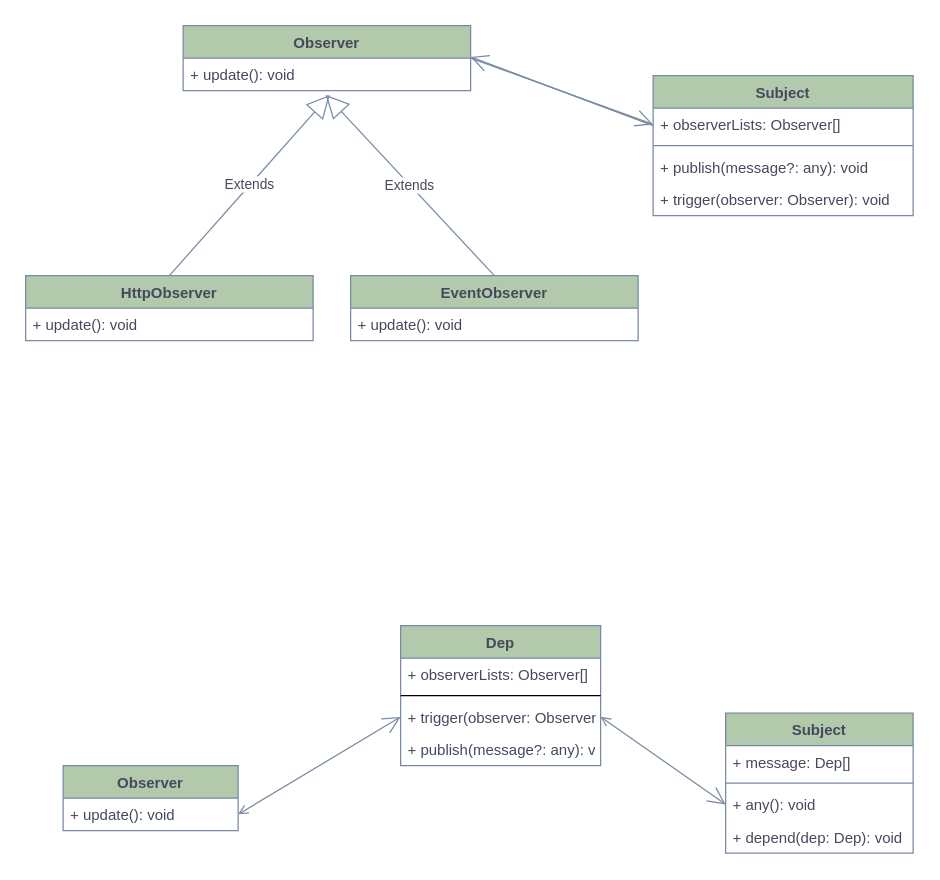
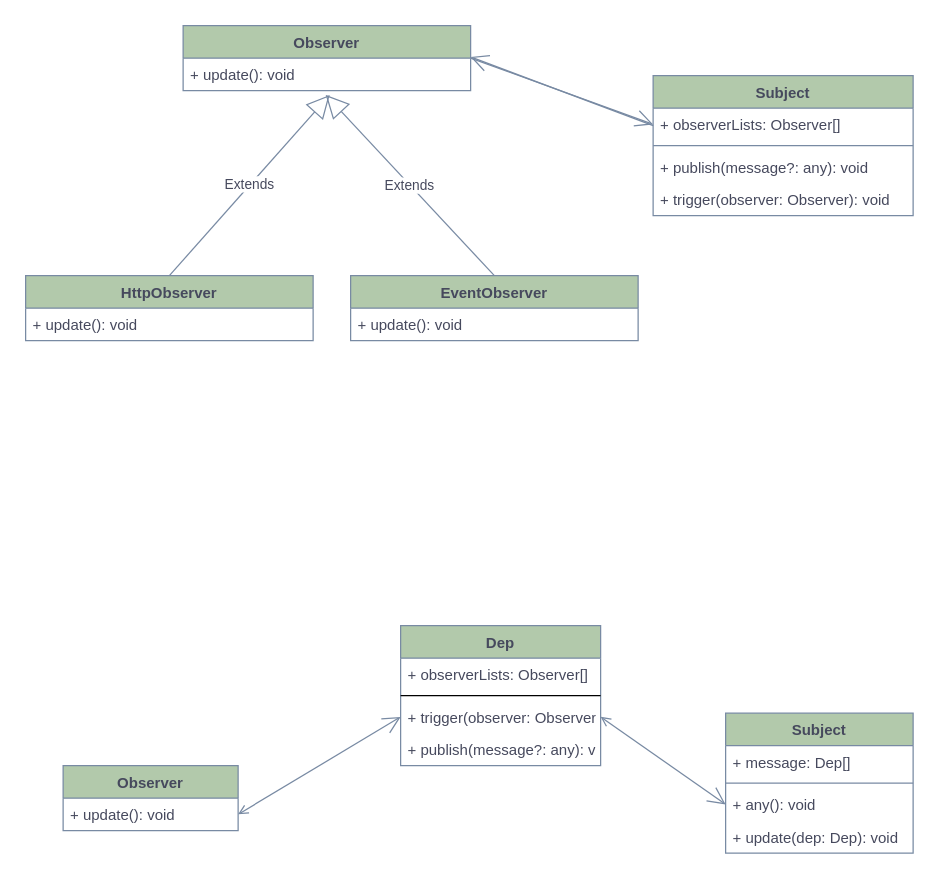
- <mxCell id="23" value="+ depend(dep: Dep): void" style="text;strokeColor=none;fillColor=none;align=left;verticalAlign=top;spacingLeft=4;spacingRight=4;overflow=hidden;rotatable=0;points=[[0,0.5],[1,0.5]];portConstraint=eastwest;fontColor=#46495D;" vertex="1" parent="19"><mxGeometry y="86" width="150" height="26" as="geometry" /></mxCell>
+ <mxCell id="23" value="+ update(dep: Dep): void" style="text;strokeColor=none;fillColor=none;align=left;verticalAlign=top;spacingLeft=4;spacingRight=4;overflow=hidden;rotatable=0;points=[[0,0.5],[1,0.5]];portConstraint=eastwest;fontColor=#46495D;" vertex="1" parent="19"><mxGeometry y="86" width="150" height="26" as="geometry" /></mxCell>
